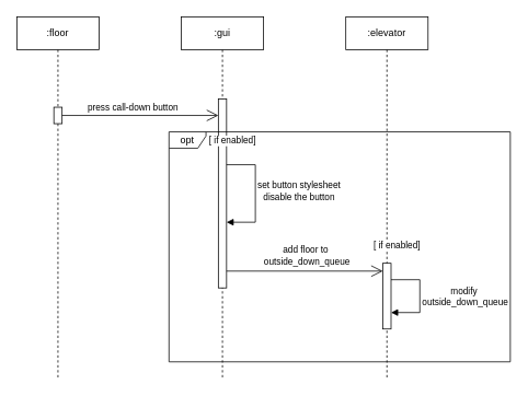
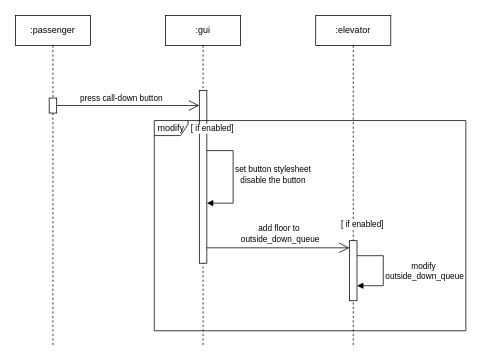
- <mxCell id="2" value=":floor" style="shape=umlLifeline;perimeter=lifelinePerimeter;whiteSpace=wrap;html=1;container=0;dropTarget=0;collapsible=0;recursiveResize=0;outlineConnect=0;portConstraint=eastwest;newEdgeStyle={&quot;edgeStyle&quot;:&quot;elbowEdgeStyle&quot;,&quot;elbow&quot;:&quot;vertical&quot;,&quot;curved&quot;:0,&quot;rounded&quot;:0};" parent="1" vertex="1"><mxGeometry x="20" y="20" width="100" height="440" as="geometry" /></mxCell>
+ <mxCell id="2" value=":passenger" style="shape=umlLifeline;perimeter=lifelinePerimeter;whiteSpace=wrap;html=1;container=0;dropTarget=0;collapsible=0;recursiveResize=0;outlineConnect=0;portConstraint=eastwest;newEdgeStyle={&quot;edgeStyle&quot;:&quot;elbowEdgeStyle&quot;,&quot;elbow&quot;:&quot;vertical&quot;,&quot;curved&quot;:0,&quot;rounded&quot;:0};" parent="1" vertex="1"><mxGeometry x="20" y="20" width="100" height="440" as="geometry" /></mxCell>
- <mxCell id="12" value="opt" style="shape=umlFrame;whiteSpace=wrap;html=1;pointerEvents=0;width=45;height=20;" vertex="1" parent="1"><mxGeometry x="205" y="160" width="415" height="280" as="geometry" /></mxCell>
+ <mxCell id="12" value="modify" style="shape=umlFrame;whiteSpace=wrap;html=1;pointerEvents=0;width=45;height=20;" vertex="1" parent="1"><mxGeometry x="205" y="160" width="415" height="280" as="geometry" /></mxCell>
